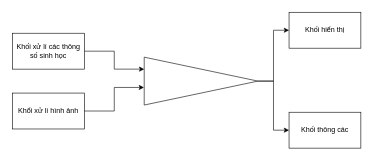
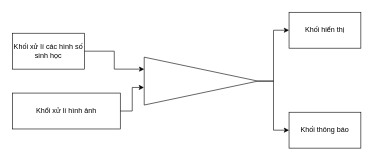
- <mxCell id="4" value="Khối xử lí các thông số sinh học" style="rounded=0;whiteSpace=wrap;html=1;" vertex="1" parent="1"><mxGeometry x="20" y="55" width="120" height="60" as="geometry" /></mxCell>
+ <mxCell id="4" value="Khối xử lí các hình số sinh học" style="rounded=0;whiteSpace=wrap;html=1;" vertex="1" parent="1"><mxGeometry x="20" y="55" width="120" height="60" as="geometry" /></mxCell>
- <mxCell id="2" value="Khổi xử lí hình ảnh" style="rounded=0;whiteSpace=wrap;html=1;" vertex="1" parent="1"><mxGeometry x="20" y="155" width="120" height="60" as="geometry" /></mxCell>
+ <mxCell id="2" value="Khổi xử lí hình ảnh" style="rounded=0;whiteSpace=wrap;html=1;" vertex="1" parent="1"><mxGeometry x="20" y="155" width="180" height="60" as="geometry" /></mxCell>
- <mxCell id="10" value="Khối thông các" style="rounded=0;whiteSpace=wrap;html=1;" vertex="1" parent="1"><mxGeometry x="482" y="187" width="120" height="60" as="geometry" /></mxCell>
+ <mxCell id="10" value="Khối thông báo" style="rounded=0;whiteSpace=wrap;html=1;" vertex="1" parent="1"><mxGeometry x="482" y="187" width="120" height="60" as="geometry" /></mxCell>
